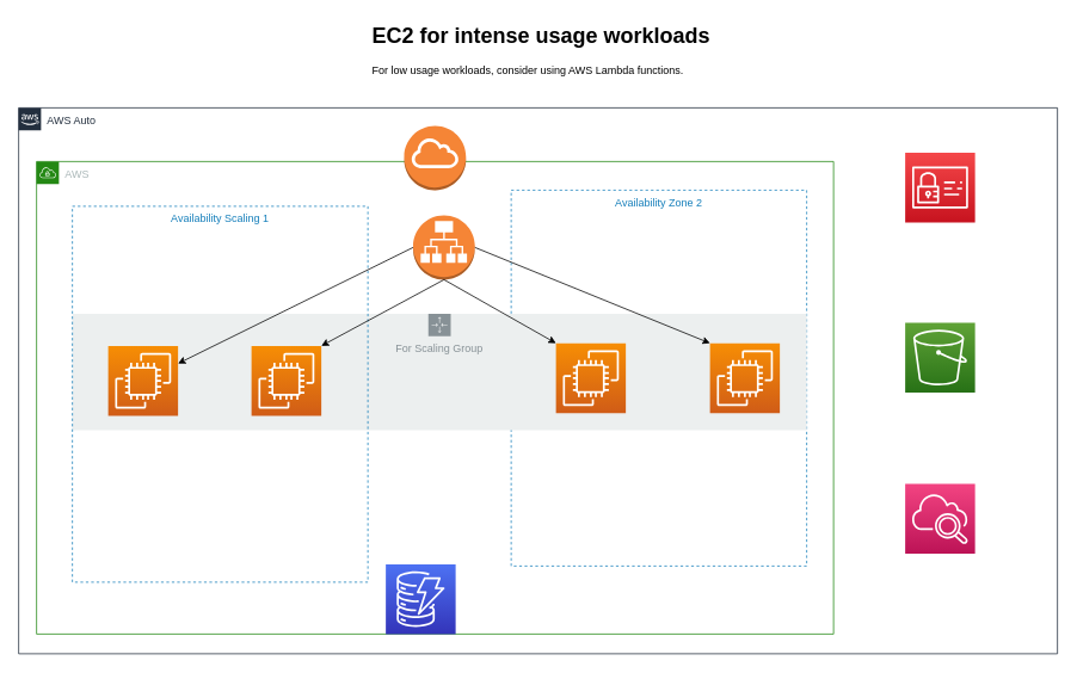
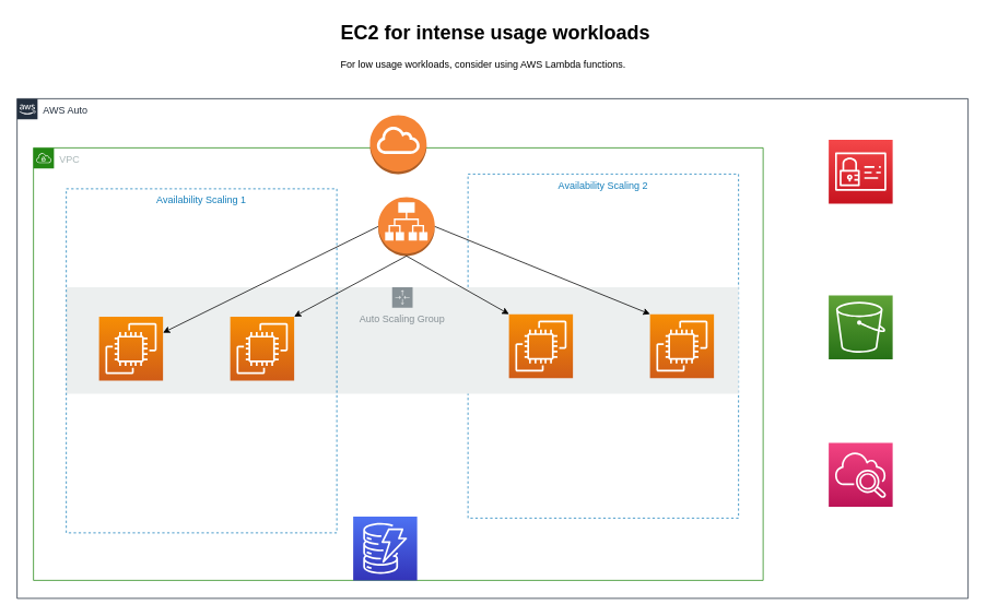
- <mxCell id="3" value="AWS" style="points=[[0,0],[0.25,0],[0.5,0],[0.75,0],[1,0],[1,0.25],[1,0.5],[1,0.75],[1,1],[0.75,1],[0.5,1],[0.25,1],[0,1],[0,0.75],[0,0.5],[0,0.25]];outlineConnect=0;gradientColor=none;html=1;whiteSpace=wrap;fontSize=12;fontStyle=0;container=1;pointerEvents=0;collapsible=0;recursiveResize=0;shape=mxgraph.aws4.group;grIcon=mxgraph.aws4.group_vpc;strokeColor=#248814;fillColor=none;verticalAlign=top;align=left;spacingLeft=30;fontColor=#AAB7B8;dashed=0;" parent="2" vertex="1"><mxGeometry x="20" y="60" width="890" height="528" as="geometry" /></mxCell>
+ <mxCell id="3" value="VPC" style="points=[[0,0],[0.25,0],[0.5,0],[0.75,0],[1,0],[1,0.25],[1,0.5],[1,0.75],[1,1],[0.75,1],[0.5,1],[0.25,1],[0,1],[0,0.75],[0,0.5],[0,0.25]];outlineConnect=0;gradientColor=none;html=1;whiteSpace=wrap;fontSize=12;fontStyle=0;container=1;pointerEvents=0;collapsible=0;recursiveResize=0;shape=mxgraph.aws4.group;grIcon=mxgraph.aws4.group_vpc;strokeColor=#248814;fillColor=none;verticalAlign=top;align=left;spacingLeft=30;fontColor=#AAB7B8;dashed=0;" parent="2" vertex="1"><mxGeometry x="20" y="60" width="890" height="528" as="geometry" /></mxCell>
- <mxCell id="4" value="Availability Zone 2" style="fillColor=none;strokeColor=#147EBA;dashed=1;verticalAlign=top;fontStyle=0;fontColor=#147EBA;whiteSpace=wrap;html=1;" parent="3" vertex="1"><mxGeometry x="530" y="32" width="330" height="420" as="geometry" /></mxCell>
+ <mxCell id="4" value="Availability Scaling 2" style="fillColor=none;strokeColor=#147EBA;dashed=1;verticalAlign=top;fontStyle=0;fontColor=#147EBA;whiteSpace=wrap;html=1;" parent="3" vertex="1"><mxGeometry x="530" y="32" width="330" height="420" as="geometry" /></mxCell>
- <mxCell id="6" value="For Scaling Group" style="sketch=0;outlineConnect=0;gradientColor=none;html=1;whiteSpace=wrap;fontSize=12;fontStyle=0;shape=mxgraph.aws4.groupCenter;grIcon=mxgraph.aws4.group_auto_scaling_group;grStroke=0;strokeColor=#879196;fillColor=#ECEFEF;verticalAlign=top;align=center;fontColor=#879196;dashed=0;spacingTop=25;" parent="3" vertex="1"><mxGeometry x="40" y="170" width="820" height="130" as="geometry" /></mxCell>
+ <mxCell id="6" value="Auto Scaling Group" style="sketch=0;outlineConnect=0;gradientColor=none;html=1;whiteSpace=wrap;fontSize=12;fontStyle=0;shape=mxgraph.aws4.groupCenter;grIcon=mxgraph.aws4.group_auto_scaling_group;grStroke=0;strokeColor=#879196;fillColor=#ECEFEF;verticalAlign=top;align=center;fontColor=#879196;dashed=0;spacingTop=25;" parent="3" vertex="1"><mxGeometry x="40" y="170" width="820" height="130" as="geometry" /></mxCell>
